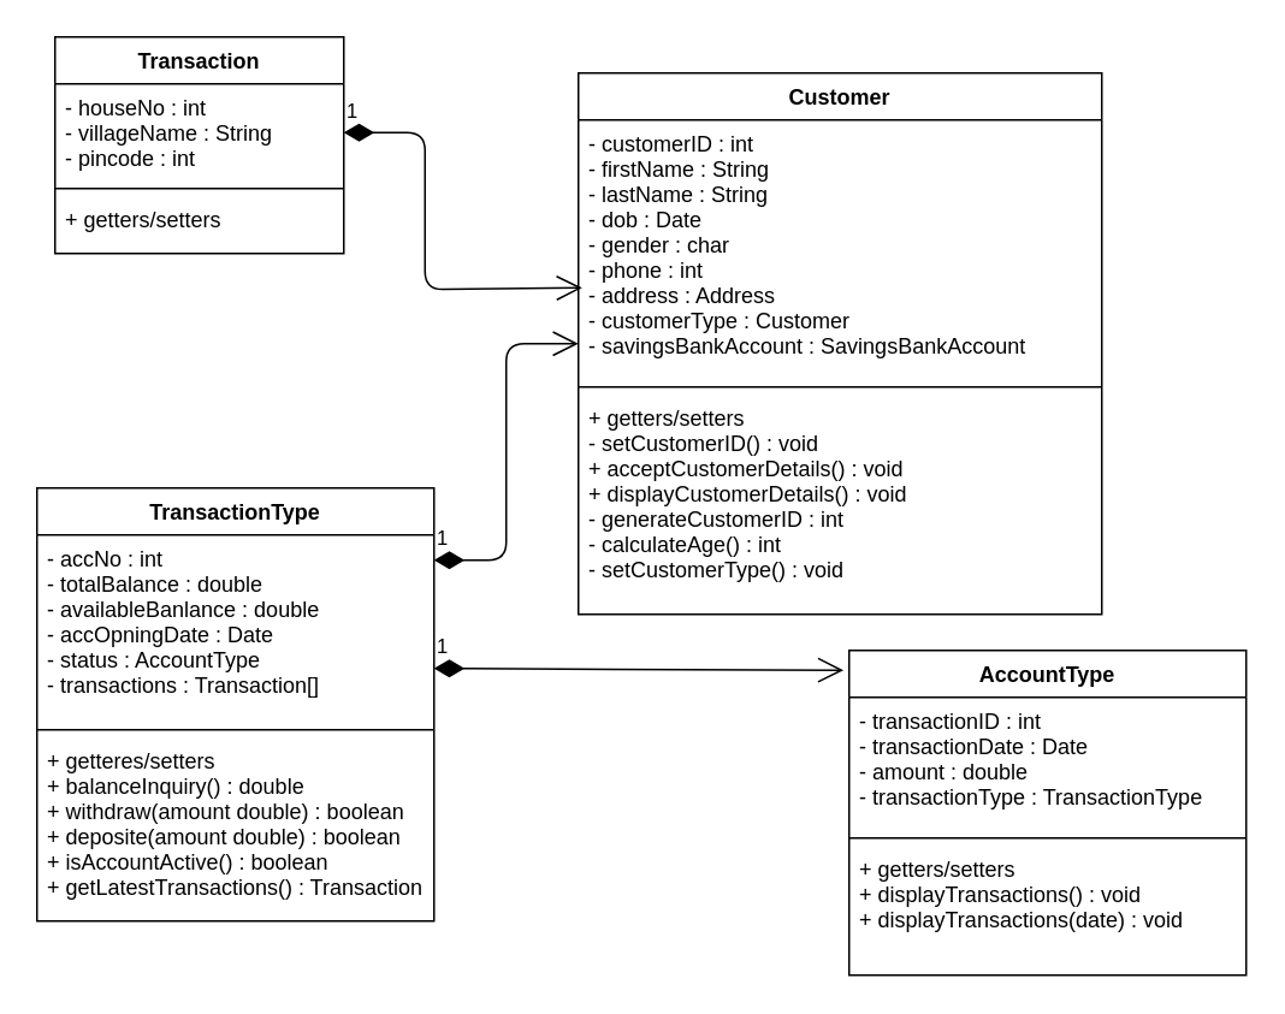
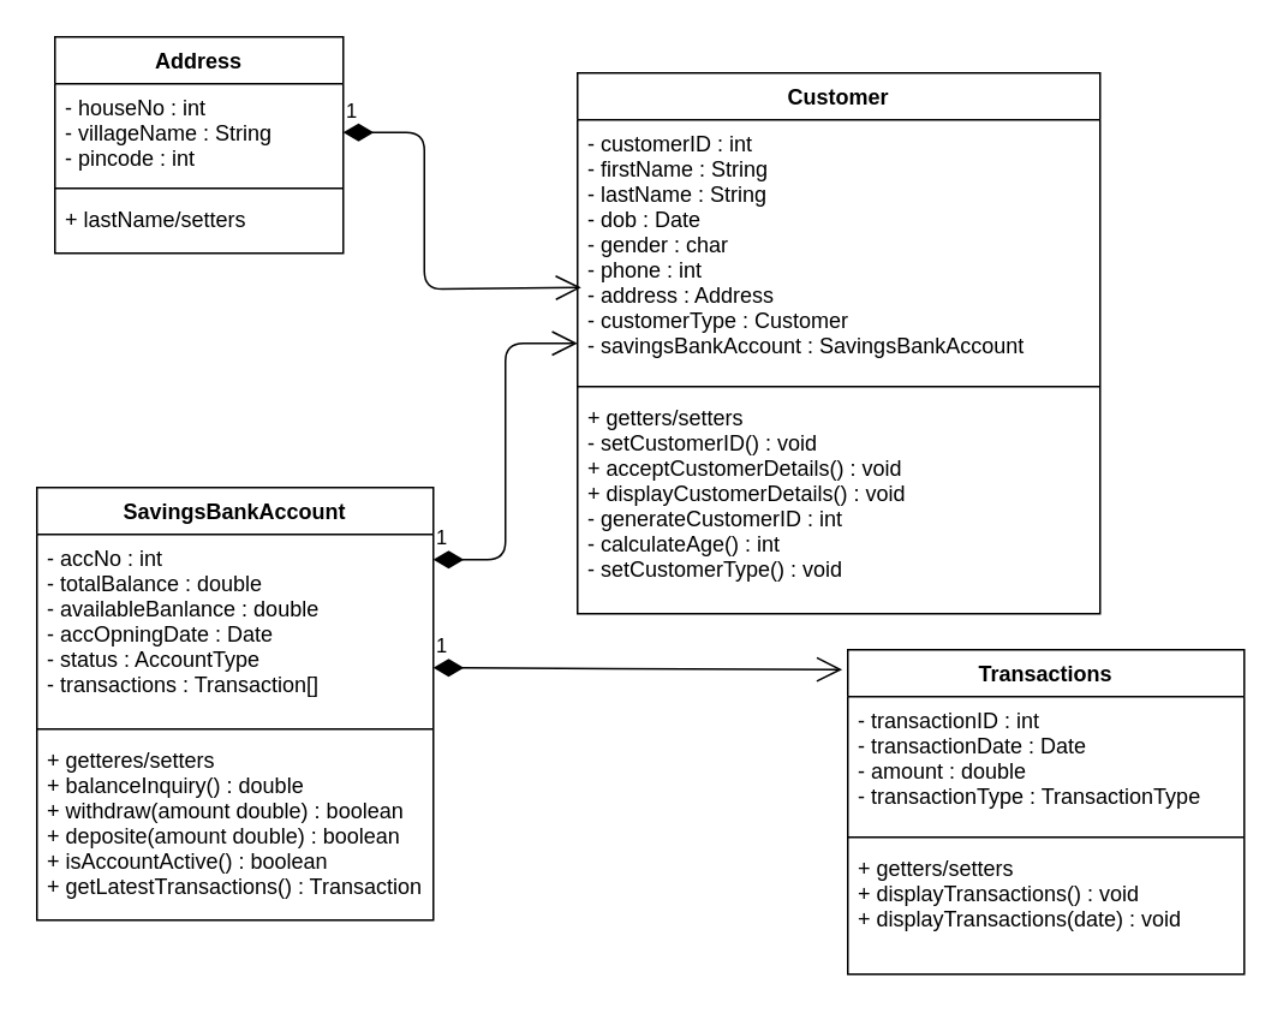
- <mxCell id="6" value="Transaction" style="swimlane;fontStyle=1;align=center;verticalAlign=top;childLayout=stackLayout;horizontal=1;startSize=26;horizontalStack=0;resizeParent=1;resizeParentMax=0;resizeLast=0;collapsible=1;marginBottom=0;" parent="1" vertex="1"><mxGeometry x="30" y="20" width="160" height="120" as="geometry" /></mxCell>
+ <mxCell id="6" value="Address" style="swimlane;fontStyle=1;align=center;verticalAlign=top;childLayout=stackLayout;horizontal=1;startSize=26;horizontalStack=0;resizeParent=1;resizeParentMax=0;resizeLast=0;collapsible=1;marginBottom=0;" parent="1" vertex="1"><mxGeometry x="30" y="20" width="160" height="120" as="geometry" /></mxCell>
- <mxCell id="9" value="+ getters/setters" style="text;strokeColor=none;fillColor=none;align=left;verticalAlign=top;spacingLeft=4;spacingRight=4;overflow=hidden;rotatable=0;points=[[0,0.5],[1,0.5]];portConstraint=eastwest;" parent="6" vertex="1"><mxGeometry y="88" width="160" height="32" as="geometry" /></mxCell>
+ <mxCell id="9" value="+ lastName/setters" style="text;strokeColor=none;fillColor=none;align=left;verticalAlign=top;spacingLeft=4;spacingRight=4;overflow=hidden;rotatable=0;points=[[0,0.5],[1,0.5]];portConstraint=eastwest;" parent="6" vertex="1"><mxGeometry y="88" width="160" height="32" as="geometry" /></mxCell>
- <mxCell id="11" value="TransactionType" style="swimlane;fontStyle=1;align=center;verticalAlign=top;childLayout=stackLayout;horizontal=1;startSize=26;horizontalStack=0;resizeParent=1;resizeParentMax=0;resizeLast=0;collapsible=1;marginBottom=0;" parent="1" vertex="1"><mxGeometry x="20" y="270" width="220" height="240" as="geometry" /></mxCell>
+ <mxCell id="11" value="SavingsBankAccount" style="swimlane;fontStyle=1;align=center;verticalAlign=top;childLayout=stackLayout;horizontal=1;startSize=26;horizontalStack=0;resizeParent=1;resizeParentMax=0;resizeLast=0;collapsible=1;marginBottom=0;" parent="1" vertex="1"><mxGeometry x="20" y="270" width="220" height="240" as="geometry" /></mxCell>
- <mxCell id="16" value="AccountType" style="swimlane;fontStyle=1;align=center;verticalAlign=top;childLayout=stackLayout;horizontal=1;startSize=26;horizontalStack=0;resizeParent=1;resizeParentMax=0;resizeLast=0;collapsible=1;marginBottom=0;" parent="1" vertex="1"><mxGeometry x="470" y="360" width="220" height="180" as="geometry" /></mxCell>
+ <mxCell id="16" value="Transactions" style="swimlane;fontStyle=1;align=center;verticalAlign=top;childLayout=stackLayout;horizontal=1;startSize=26;horizontalStack=0;resizeParent=1;resizeParentMax=0;resizeLast=0;collapsible=1;marginBottom=0;" parent="1" vertex="1"><mxGeometry x="470" y="360" width="220" height="180" as="geometry" /></mxCell>
